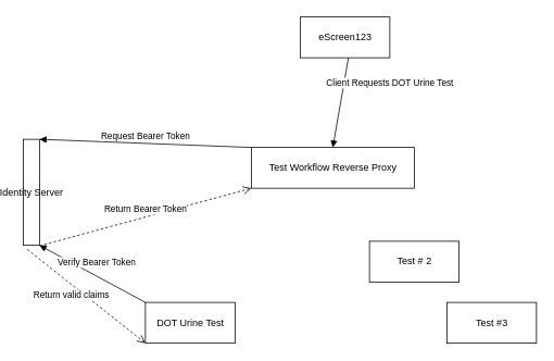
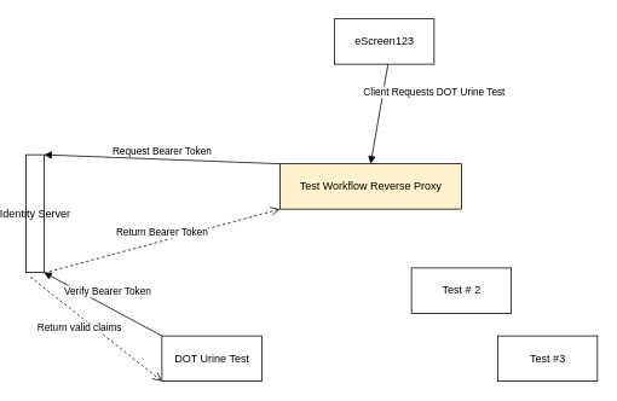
- <mxCell id="3" value="Test Workflow Reverse Proxy" style="html=1;" vertex="1" parent="1"><mxGeometry x="300" y="180" width="200" height="50" as="geometry" /></mxCell>
+ <mxCell id="3" value="Test Workflow Reverse Proxy" style="html=1;fillColor=#fff2cc;" vertex="1" parent="1"><mxGeometry x="300" y="180" width="200" height="50" as="geometry" /></mxCell>
